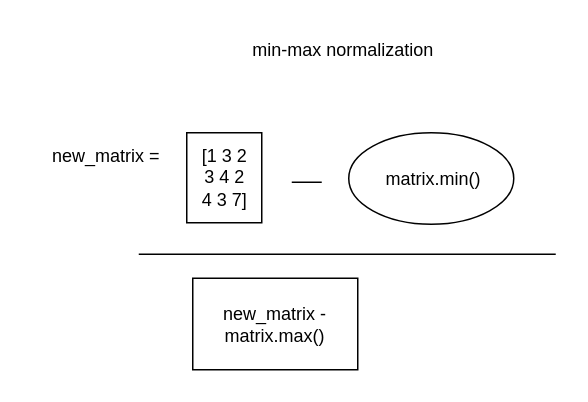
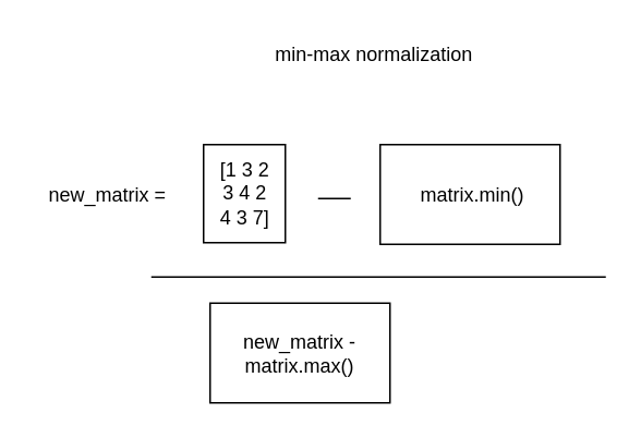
- <mxCell id="9" value="&lt;span style=&quot;&quot;&gt;new_matrix =&lt;/span&gt;" style="text;html=1;align=center;verticalAlign=middle;resizable=0;points=[];autosize=1;strokeColor=none;fillColor=none;" vertex="1" parent="1"><mxGeometry x="25" y="90.5" width="90" height="26" as="geometry" /></mxCell>
+ <mxCell id="9" value="&lt;span style=&quot;&quot;&gt;new_matrix =&lt;/span&gt;" style="text;html=1;align=center;verticalAlign=middle;resizable=0;points=[];autosize=1;strokeColor=none;fillColor=none;" vertex="1" parent="1"><mxGeometry x="20" y="105.5" width="90" height="26" as="geometry" /></mxCell>
- <mxCell id="5" value="&amp;nbsp;matrix.min()" style="ellipse;whiteSpace=wrap;html=1;" parent="1" vertex="1"><mxGeometry x="232" y="88" width="110" height="61" as="geometry" /></mxCell>
+ <mxCell id="5" value="&amp;nbsp;matrix.min()" style="whiteSpace=wrap;html=1;" parent="1" vertex="1"><mxGeometry x="232" y="88" width="110" height="61" as="geometry" /></mxCell>
